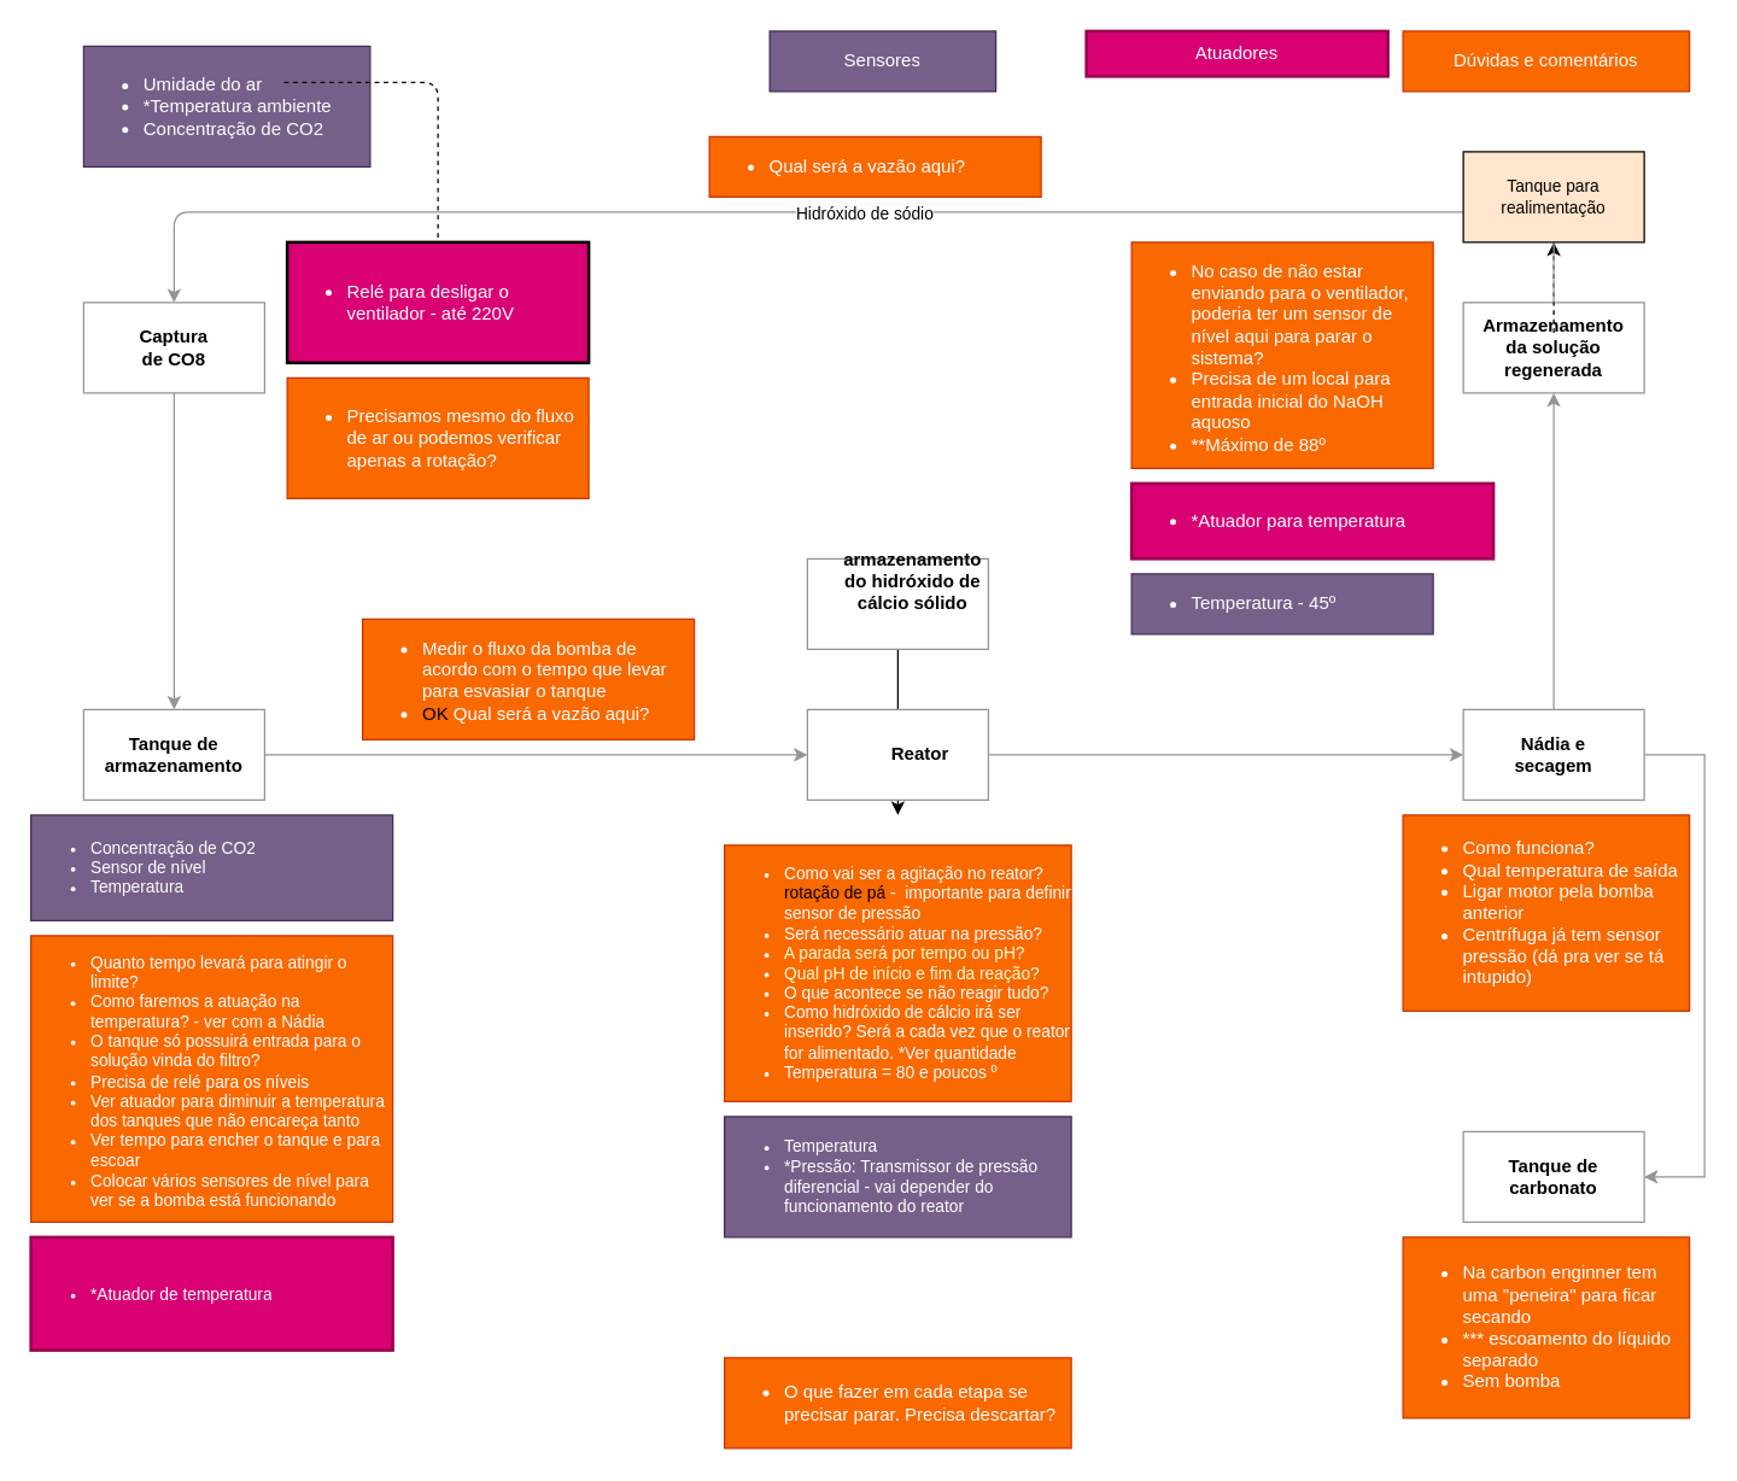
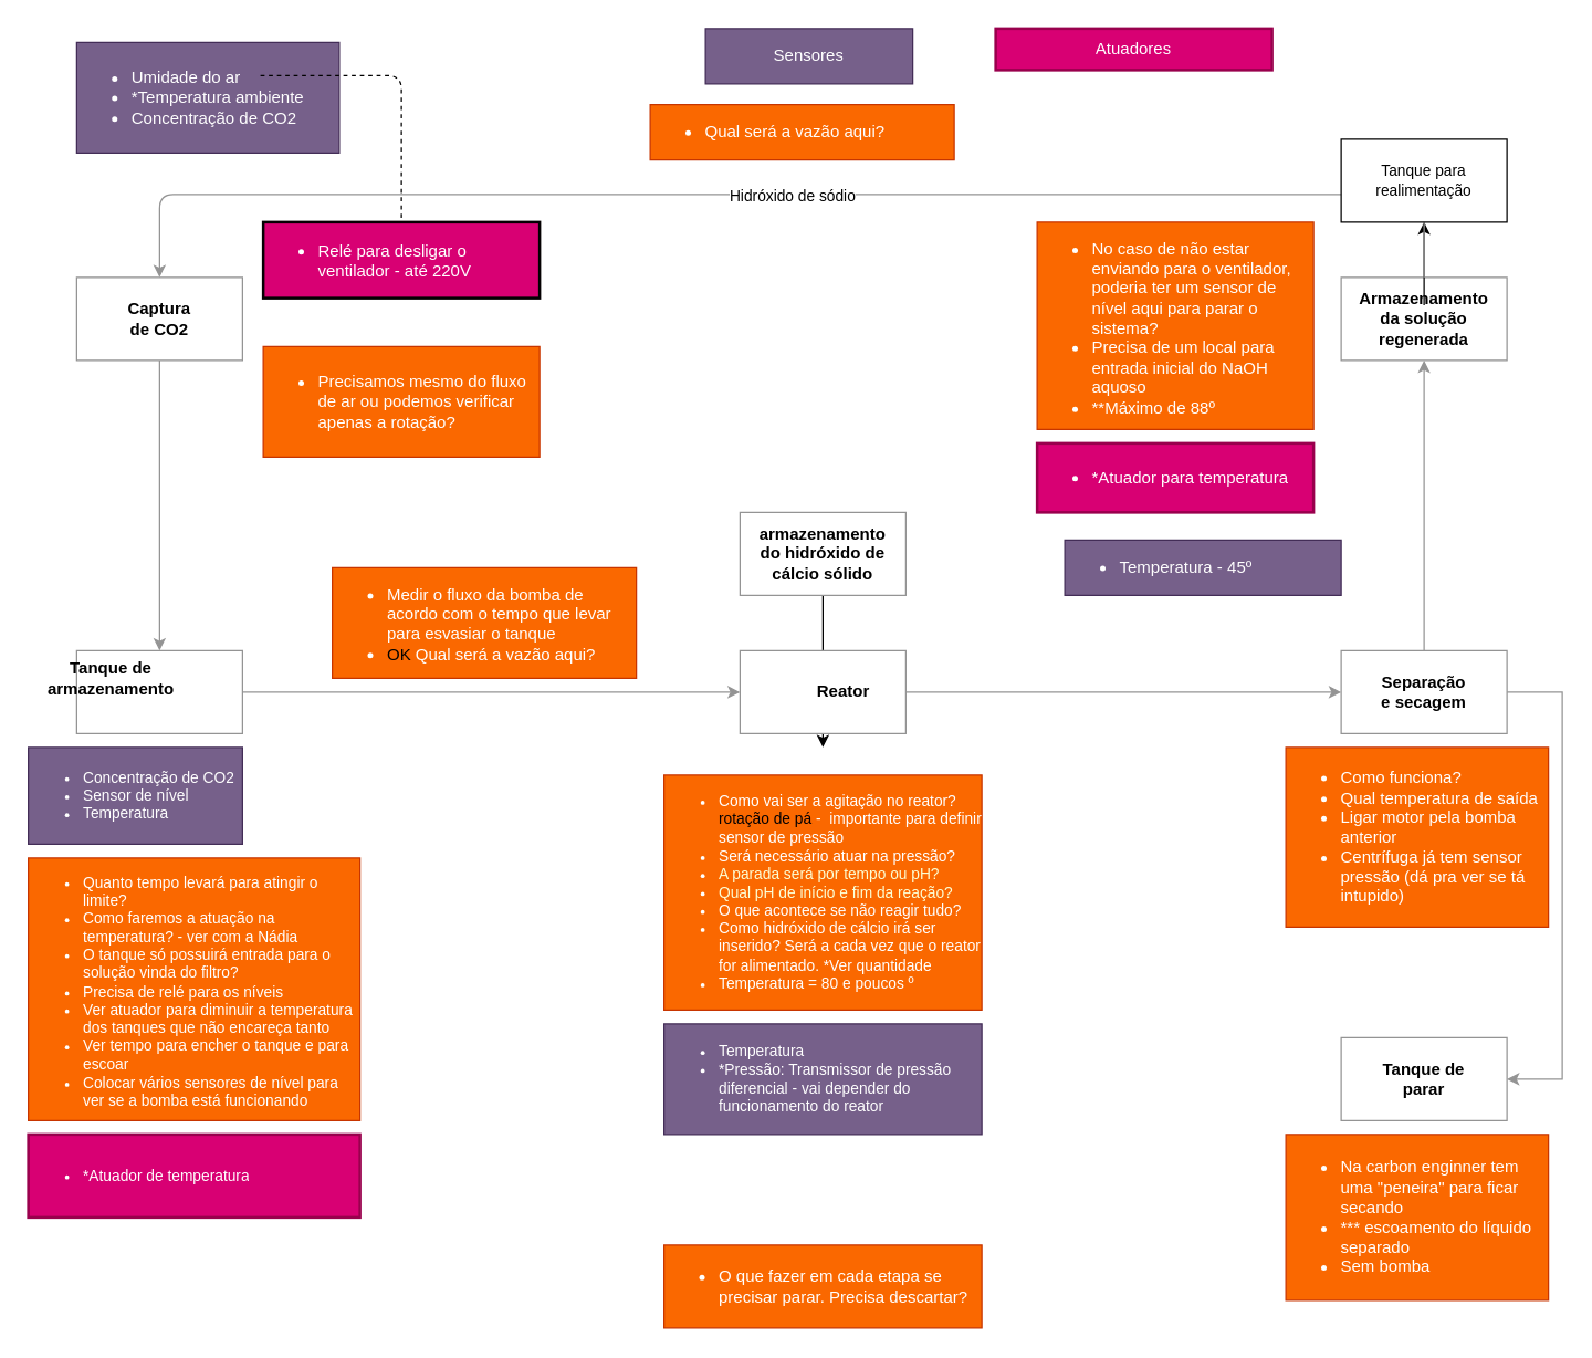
- <mxCell id="36" value="&lt;span&gt;Dúvidas e comentários&lt;/span&gt;" style="text;fillColor=#fa6800;html=1;whiteSpace=wrap;verticalAlign=middle;overflow=hidden;rounded=0;glass=0;shadow=0;sketch=0;strokeColor=#C73500;fontColor=#ffffff;labelBorderColor=none;spacing=0;align=center;" parent="1" vertex="1"><mxGeometry x="930" y="20" width="190" height="40" as="geometry" /></mxCell>
- <mxCell id="43" value="&lt;ul&gt;&lt;li&gt;Qual será a vazão aqui?&lt;/li&gt;&lt;/ul&gt;" style="text;fillColor=#fa6800;html=1;whiteSpace=wrap;verticalAlign=middle;overflow=hidden;rounded=0;glass=0;shadow=0;sketch=0;strokeColor=#C73500;fontColor=#ffffff;labelBorderColor=none;spacing=0;" parent="1" vertex="1"><mxGeometry x="470" y="90" width="220" height="40" as="geometry" /></mxCell>
+ <mxCell id="43" value="&lt;ul&gt;&lt;li&gt;Qual será a vazão aqui?&lt;/li&gt;&lt;/ul&gt;" style="text;fillColor=#fa6800;html=1;whiteSpace=wrap;verticalAlign=middle;overflow=hidden;rounded=0;glass=0;shadow=0;sketch=0;strokeColor=#C73500;fontColor=#ffffff;labelBorderColor=none;spacing=0;" parent="1" vertex="1"><mxGeometry x="470" y="75" width="220" height="40" as="geometry" /></mxCell>
- <mxCell id="40" value="Tanque para realimentação" style="whiteSpace=wrap;html=1;fontSize=11;fillColor=#ffe6cc;" parent="1" vertex="1"><mxGeometry x="970" y="100" width="120" height="60" as="geometry" /></mxCell>
+ <mxCell id="40" value="Tanque para realimentação" style="whiteSpace=wrap;html=1;fontSize=11;" parent="1" vertex="1"><mxGeometry x="970" y="100" width="120" height="60" as="geometry" /></mxCell>
- <mxCell id="25" value="&lt;ul&gt;&lt;li&gt;Relé para desligar o ventilador - até 220V&lt;/li&gt;&lt;/ul&gt;" style="text;fillColor=#d80073;html=1;whiteSpace=wrap;verticalAlign=middle;overflow=hidden;rounded=0;glass=0;shadow=0;sketch=0;fontColor=#ffffff;strokeColor=#050002;strokeWidth=2;spacing=0;" parent="1" vertex="1"><mxGeometry x="190" y="160" width="200" height="80" as="geometry" /></mxCell>
+ <mxCell id="25" value="&lt;ul&gt;&lt;li&gt;Relé para desligar o ventilador - até 220V&lt;/li&gt;&lt;/ul&gt;" style="text;fillColor=#d80073;html=1;whiteSpace=wrap;verticalAlign=middle;overflow=hidden;rounded=0;glass=0;shadow=0;sketch=0;fontColor=#ffffff;strokeColor=#050002;strokeWidth=2;spacing=0;" parent="1" vertex="1"><mxGeometry x="190" y="160" width="200" height="55" as="geometry" /></mxCell>
- <mxCell id="18" value="" style="edgeStyle=orthogonalEdgeStyle;rounded=0;orthogonalLoop=1;jettySize=auto;html=1;fontSize=11;dashed=1;" parent="1" source="19" target="40" edge="1"><mxGeometry relative="1" as="geometry" /></mxCell>
+ <mxCell id="18" value="" style="edgeStyle=orthogonalEdgeStyle;rounded=0;orthogonalLoop=1;jettySize=auto;html=1;fontSize=11;" parent="1" source="19" target="40" edge="1"><mxGeometry relative="1" as="geometry" /></mxCell>
- <mxCell id="6" value="Captura de CO8" style="text;html=1;strokeColor=none;fillColor=none;align=center;verticalAlign=middle;whiteSpace=wrap;rounded=0;fontStyle=1" parent="1" vertex="1"><mxGeometry x="95" y="220" width="40" height="20" as="geometry" /></mxCell>
+ <mxCell id="6" value="Captura de CO2" style="text;html=1;strokeColor=none;fillColor=none;align=center;verticalAlign=middle;whiteSpace=wrap;rounded=0;fontStyle=1" parent="1" vertex="1"><mxGeometry x="95" y="220" width="40" height="20" as="geometry" /></mxCell>
- <mxCell id="32" value="&lt;ul&gt;&lt;li&gt;*Atuador para temperatura&lt;/li&gt;&lt;/ul&gt;" style="text;fillColor=#d80073;html=1;whiteSpace=wrap;verticalAlign=middle;overflow=hidden;rounded=0;glass=0;shadow=0;sketch=0;fontColor=#ffffff;strokeWidth=2;spacing=0;strokeColor=#99004D;" parent="1" vertex="1"><mxGeometry x="750" y="320" width="240" height="50" as="geometry" /></mxCell>
+ <mxCell id="32" value="&lt;ul&gt;&lt;li&gt;*Atuador para temperatura&lt;/li&gt;&lt;/ul&gt;" style="text;fillColor=#d80073;html=1;whiteSpace=wrap;verticalAlign=middle;overflow=hidden;rounded=0;glass=0;shadow=0;sketch=0;fontColor=#ffffff;strokeWidth=2;spacing=0;strokeColor=#99004D;" parent="1" vertex="1"><mxGeometry x="750" y="320" width="200" height="50" as="geometry" /></mxCell>
- <mxCell id="42" value="armazenamento do hidróxido de cálcio sólido" style="text;html=1;strokeColor=none;fillColor=none;align=center;verticalAlign=middle;whiteSpace=wrap;rounded=0;fontStyle=1" parent="1" vertex="1"><mxGeometry x="585" y="375" width="40" height="20" as="geometry" /></mxCell>
+ <mxCell id="42" value="armazenamento do hidróxido de cálcio sólido" style="text;html=1;strokeColor=none;fillColor=none;align=center;verticalAlign=middle;whiteSpace=wrap;rounded=0;fontStyle=1" parent="1" vertex="1"><mxGeometry x="575" y="390" width="40" height="20" as="geometry" /></mxCell>
- <mxCell id="33" value="&lt;ul&gt;&lt;li&gt;Temperatura - 45º&amp;nbsp;&lt;/li&gt;&lt;/ul&gt;" style="text;fillColor=#76608a;html=1;whiteSpace=wrap;verticalAlign=middle;overflow=hidden;rounded=0;glass=0;shadow=0;sketch=0;strokeColor=#432D57;fontColor=#ffffff;spacing=0;" parent="1" vertex="1"><mxGeometry x="750" y="380" width="200" height="40" as="geometry" /></mxCell>
+ <mxCell id="33" value="&lt;ul&gt;&lt;li&gt;Temperatura - 45º&amp;nbsp;&lt;/li&gt;&lt;/ul&gt;" style="text;fillColor=#76608a;html=1;whiteSpace=wrap;verticalAlign=middle;overflow=hidden;rounded=0;glass=0;shadow=0;sketch=0;strokeColor=#432D57;fontColor=#ffffff;spacing=0;" parent="1" vertex="1"><mxGeometry x="770" y="390" width="200" height="40" as="geometry" /></mxCell>
- <mxCell id="9" value="Tanque de armazenamento" style="text;html=1;strokeColor=none;fillColor=none;align=center;verticalAlign=middle;whiteSpace=wrap;rounded=0;fontStyle=1" parent="1" vertex="1"><mxGeometry x="95" y="490" width="40" height="20" as="geometry" /></mxCell>
+ <mxCell id="9" value="Tanque de armazenamento" style="text;html=1;strokeColor=none;fillColor=none;align=center;verticalAlign=middle;whiteSpace=wrap;rounded=0;fontStyle=1" parent="1" vertex="1"><mxGeometry x="60" y="480" width="40" height="20" as="geometry" /></mxCell>
- <mxCell id="16" value="Nádia e secagem" style="text;html=1;strokeColor=none;fillColor=none;align=center;verticalAlign=middle;whiteSpace=wrap;rounded=0;fontStyle=1" parent="1" vertex="1"><mxGeometry x="995" y="490" width="70" height="20" as="geometry" /></mxCell>
+ <mxCell id="16" value="Separação e secagem" style="text;html=1;strokeColor=none;fillColor=none;align=center;verticalAlign=middle;whiteSpace=wrap;rounded=0;fontStyle=1" parent="1" vertex="1"><mxGeometry x="995" y="490" width="70" height="20" as="geometry" /></mxCell>
- <mxCell id="28" value="&lt;ul style=&quot;font-size: 11px&quot;&gt;&lt;li style=&quot;font-size: 11px&quot;&gt;Concentração de CO2&lt;/li&gt;&lt;li style=&quot;font-size: 11px&quot;&gt;Sensor de nível&lt;/li&gt;&lt;li style=&quot;font-size: 11px&quot;&gt;Temperatura&lt;/li&gt;&lt;/ul&gt;" style="text;fillColor=#76608a;html=1;whiteSpace=wrap;verticalAlign=middle;overflow=hidden;rounded=0;glass=0;shadow=0;sketch=0;strokeColor=#432D57;fontColor=#ffffff;spacing=0;fontSize=11;" parent="1" vertex="1"><mxGeometry x="20" y="540" width="240" height="70" as="geometry" /></mxCell>
+ <mxCell id="28" value="&lt;ul style=&quot;font-size: 11px&quot;&gt;&lt;li style=&quot;font-size: 11px&quot;&gt;Concentração de CO2&lt;/li&gt;&lt;li style=&quot;font-size: 11px&quot;&gt;Sensor de nível&lt;/li&gt;&lt;li style=&quot;font-size: 11px&quot;&gt;Temperatura&lt;/li&gt;&lt;/ul&gt;" style="text;fillColor=#76608a;html=1;whiteSpace=wrap;verticalAlign=middle;overflow=hidden;rounded=0;glass=0;shadow=0;sketch=0;strokeColor=#432D57;fontColor=#ffffff;spacing=0;fontSize=11;" parent="1" vertex="1"><mxGeometry x="20" y="540" width="155" height="70" as="geometry" /></mxCell>
- <mxCell id="21" value="Tanque de carbonato" style="text;html=1;strokeColor=none;fillColor=none;align=center;verticalAlign=middle;whiteSpace=wrap;rounded=0;strokeWidth=2;fontStyle=1" parent="1" vertex="1"><mxGeometry x="995" y="770" width="70" height="20" as="geometry" /></mxCell>
+ <mxCell id="21" value="Tanque de parar" style="text;html=1;strokeColor=none;fillColor=none;align=center;verticalAlign=middle;whiteSpace=wrap;rounded=0;strokeWidth=2;fontStyle=1" parent="1" vertex="1"><mxGeometry x="995" y="770" width="70" height="20" as="geometry" /></mxCell>
- <mxCell id="39" value="&lt;ul style=&quot;font-size: 11px&quot;&gt;&lt;li style=&quot;font-size: 11px&quot;&gt;*Atuador de temperatura&lt;/li&gt;&lt;/ul&gt;" style="text;fillColor=#d80073;html=1;whiteSpace=wrap;verticalAlign=middle;overflow=hidden;rounded=0;glass=0;shadow=0;sketch=0;fontColor=#ffffff;strokeWidth=2;spacing=0;strokeColor=#99004D;fontSize=11;" parent="1" vertex="1"><mxGeometry x="20" y="820" width="240" height="75" as="geometry" /></mxCell>
+ <mxCell id="39" value="&lt;ul style=&quot;font-size: 11px&quot;&gt;&lt;li style=&quot;font-size: 11px&quot;&gt;*Atuador de temperatura&lt;/li&gt;&lt;/ul&gt;" style="text;fillColor=#d80073;html=1;whiteSpace=wrap;verticalAlign=middle;overflow=hidden;rounded=0;glass=0;shadow=0;sketch=0;fontColor=#ffffff;strokeWidth=2;spacing=0;strokeColor=#99004D;fontSize=11;" parent="1" vertex="1"><mxGeometry x="20" y="820" width="240" height="60" as="geometry" /></mxCell>
